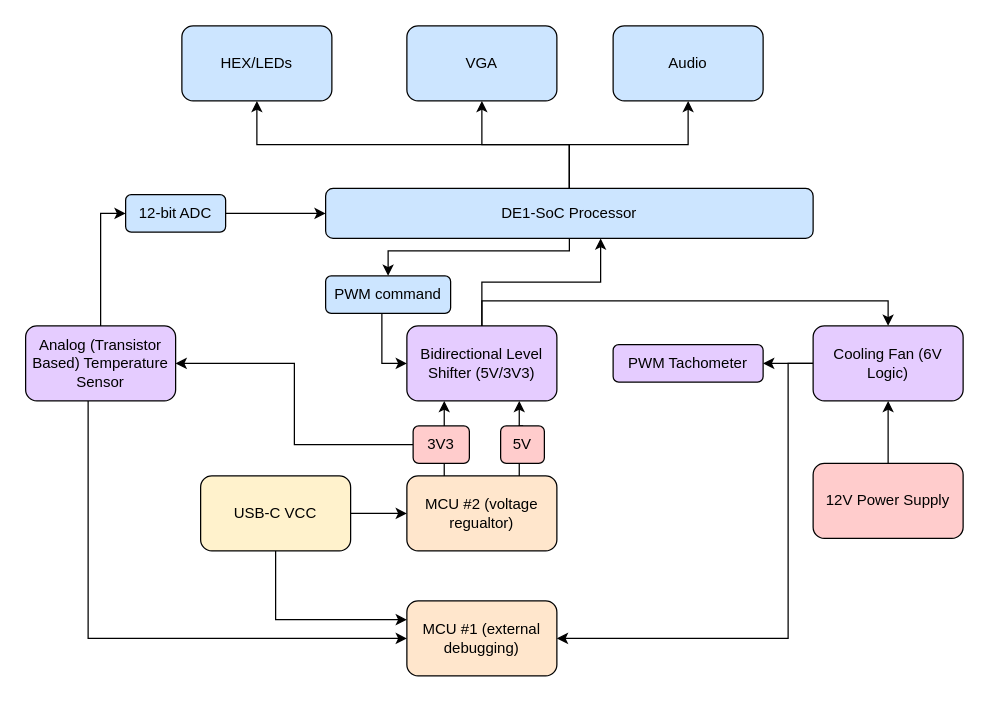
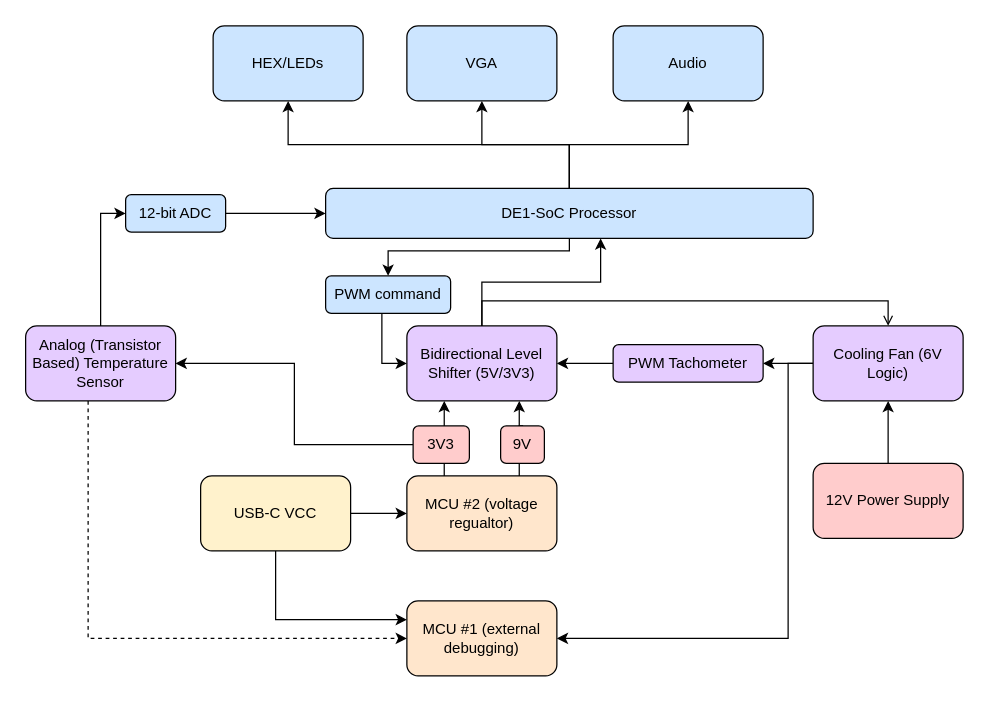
- <mxCell id="19" value="HEX/LEDs" style="rounded=1;whiteSpace=wrap;html=1;fillColor=#CCE5FF;" parent="1" vertex="1"><mxGeometry x="145" y="20" width="120" height="60" as="geometry" /></mxCell>
+ <mxCell id="19" value="HEX/LEDs" style="rounded=1;whiteSpace=wrap;html=1;fillColor=#CCE5FF;" parent="1" vertex="1"><mxGeometry x="170" y="20" width="120" height="60" as="geometry" /></mxCell>
- <mxCell id="15" style="edgeStyle=orthogonalEdgeStyle;rounded=0;orthogonalLoop=1;jettySize=auto;html=1;" parent="1" source="17" target="11" edge="1"><mxGeometry relative="1" as="geometry"><Array as="points"><mxPoint x="385" y="240" /><mxPoint x="710" y="240" /></Array></mxGeometry></mxCell>
+ <mxCell id="15" style="edgeStyle=orthogonalEdgeStyle;rounded=0;orthogonalLoop=1;jettySize=auto;html=1;endArrow=open;" parent="1" source="17" target="11" edge="1"><mxGeometry relative="1" as="geometry"><Array as="points"><mxPoint x="385" y="240" /><mxPoint x="710" y="240" /></Array></mxGeometry></mxCell>
+ <mxCell id="36" style="edgeStyle=orthogonalEdgeStyle;rounded=0;orthogonalLoop=1;jettySize=auto;html=1;entryX=1;entryY=0.5;entryDx=0;entryDy=0;" parent="1" source="37" target="17" edge="1"><mxGeometry relative="1" as="geometry" /></mxCell>
- <mxCell id="33" value="5V" style="html=1;align=center;verticalAlign=middle;whiteSpace=wrap;rounded=1;fillColor=#FFCCCC;" parent="1" vertex="1"><mxGeometry x="400" y="340" width="35" height="30" as="geometry" /></mxCell>
+ <mxCell id="33" value="9V" style="html=1;align=center;verticalAlign=middle;whiteSpace=wrap;rounded=1;fillColor=#FFCCCC;" parent="1" vertex="1"><mxGeometry x="400" y="340" width="35" height="30" as="geometry" /></mxCell>
- <mxCell id="12" style="edgeStyle=orthogonalEdgeStyle;rounded=0;orthogonalLoop=1;jettySize=auto;html=1;entryX=0;entryY=0.5;entryDx=0;entryDy=0;" parent="1" source="14" target="8" edge="1"><mxGeometry relative="1" as="geometry"><Array as="points"><mxPoint x="70" y="510" /></Array></mxGeometry></mxCell>
+ <mxCell id="12" style="edgeStyle=orthogonalEdgeStyle;rounded=0;orthogonalLoop=1;jettySize=auto;html=1;entryX=0;entryY=0.5;entryDx=0;entryDy=0;dashed=1;" parent="1" source="14" target="8" edge="1"><mxGeometry relative="1" as="geometry"><Array as="points"><mxPoint x="70" y="510" /></Array></mxGeometry></mxCell>
